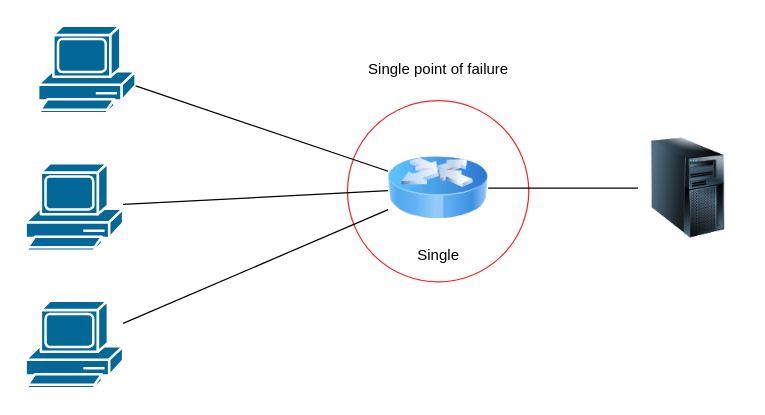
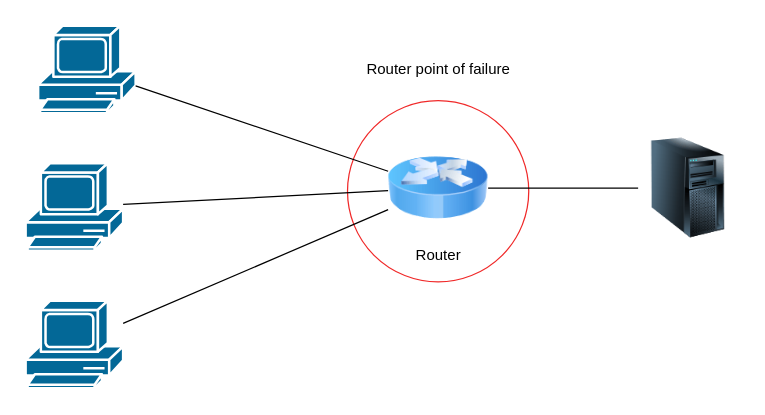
- <mxCell id="12" value="Single point of failure" style="text;html=1;align=center;verticalAlign=middle;resizable=0;points=[];autosize=1;strokeColor=none;fillColor=none;" vertex="1" parent="1"><mxGeometry x="280" y="40" width="140" height="30" as="geometry" /></mxCell>
+ <mxCell id="12" value="Router point of failure" style="text;html=1;align=center;verticalAlign=middle;resizable=0;points=[];autosize=1;strokeColor=none;fillColor=none;" vertex="1" parent="1"><mxGeometry x="280" y="40" width="140" height="30" as="geometry" /></mxCell>
- <mxCell id="9" value="Single" style="image;html=1;image=img/lib/clip_art/networking/Router_Icon_128x128.png" vertex="1" parent="1"><mxGeometry x="310" y="110" width="80" height="80" as="geometry" /></mxCell>
+ <mxCell id="9" value="Router" style="image;html=1;image=img/lib/clip_art/networking/Router_Icon_128x128.png" vertex="1" parent="1"><mxGeometry x="310" y="110" width="80" height="80" as="geometry" /></mxCell>
